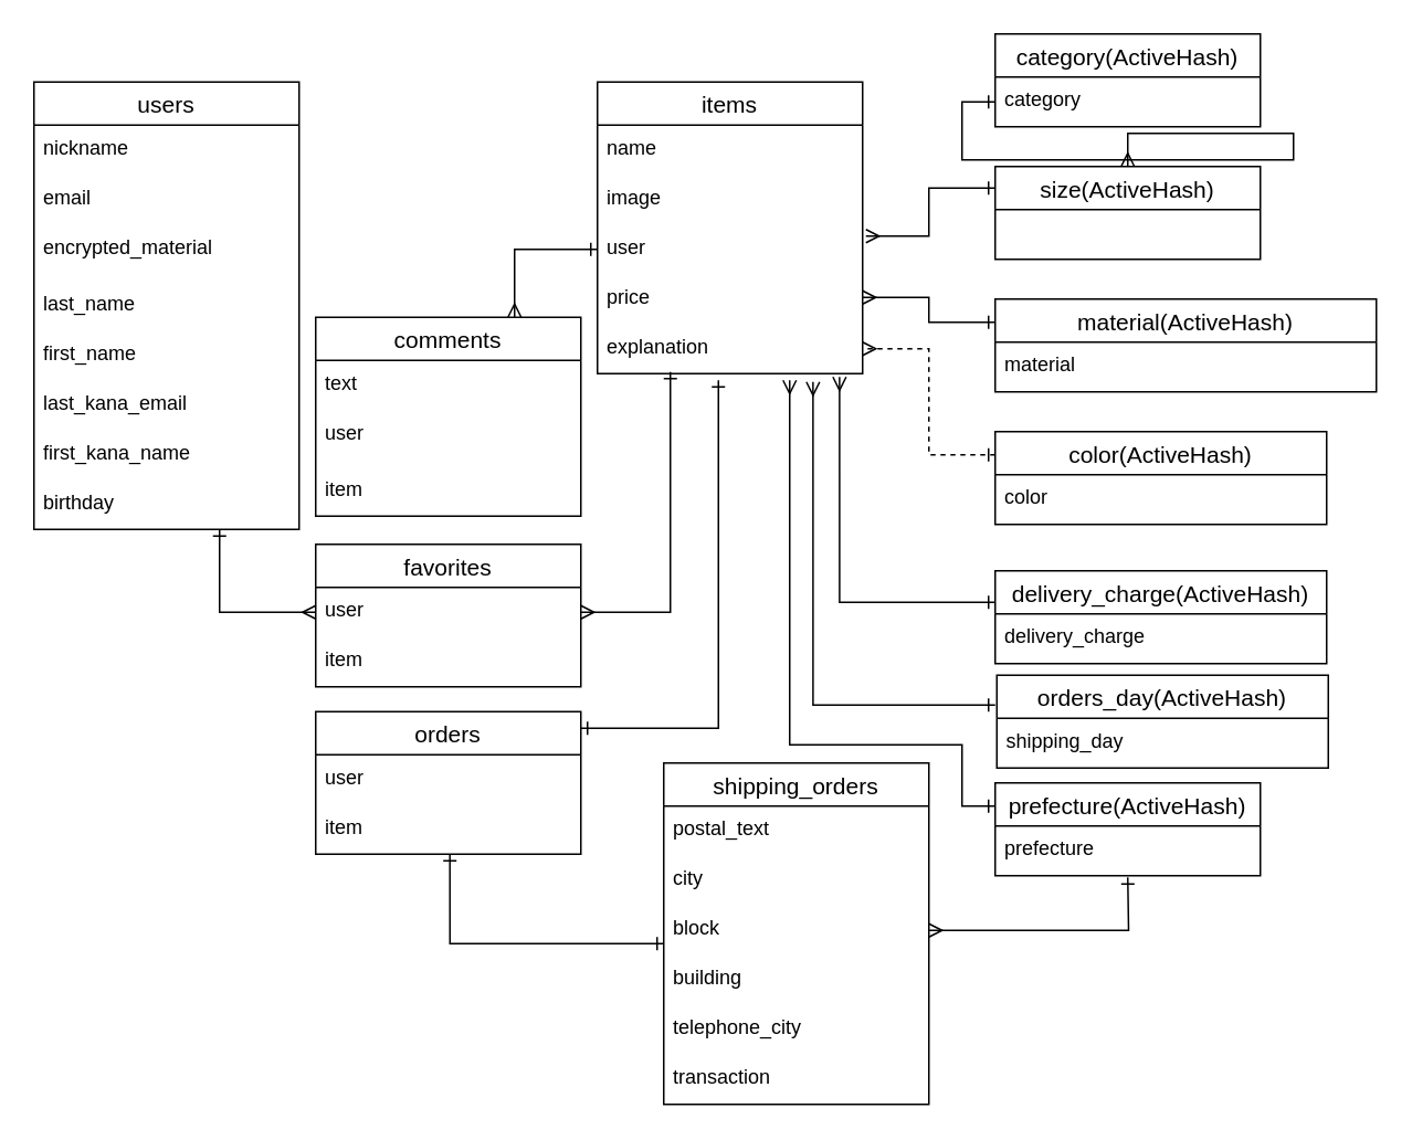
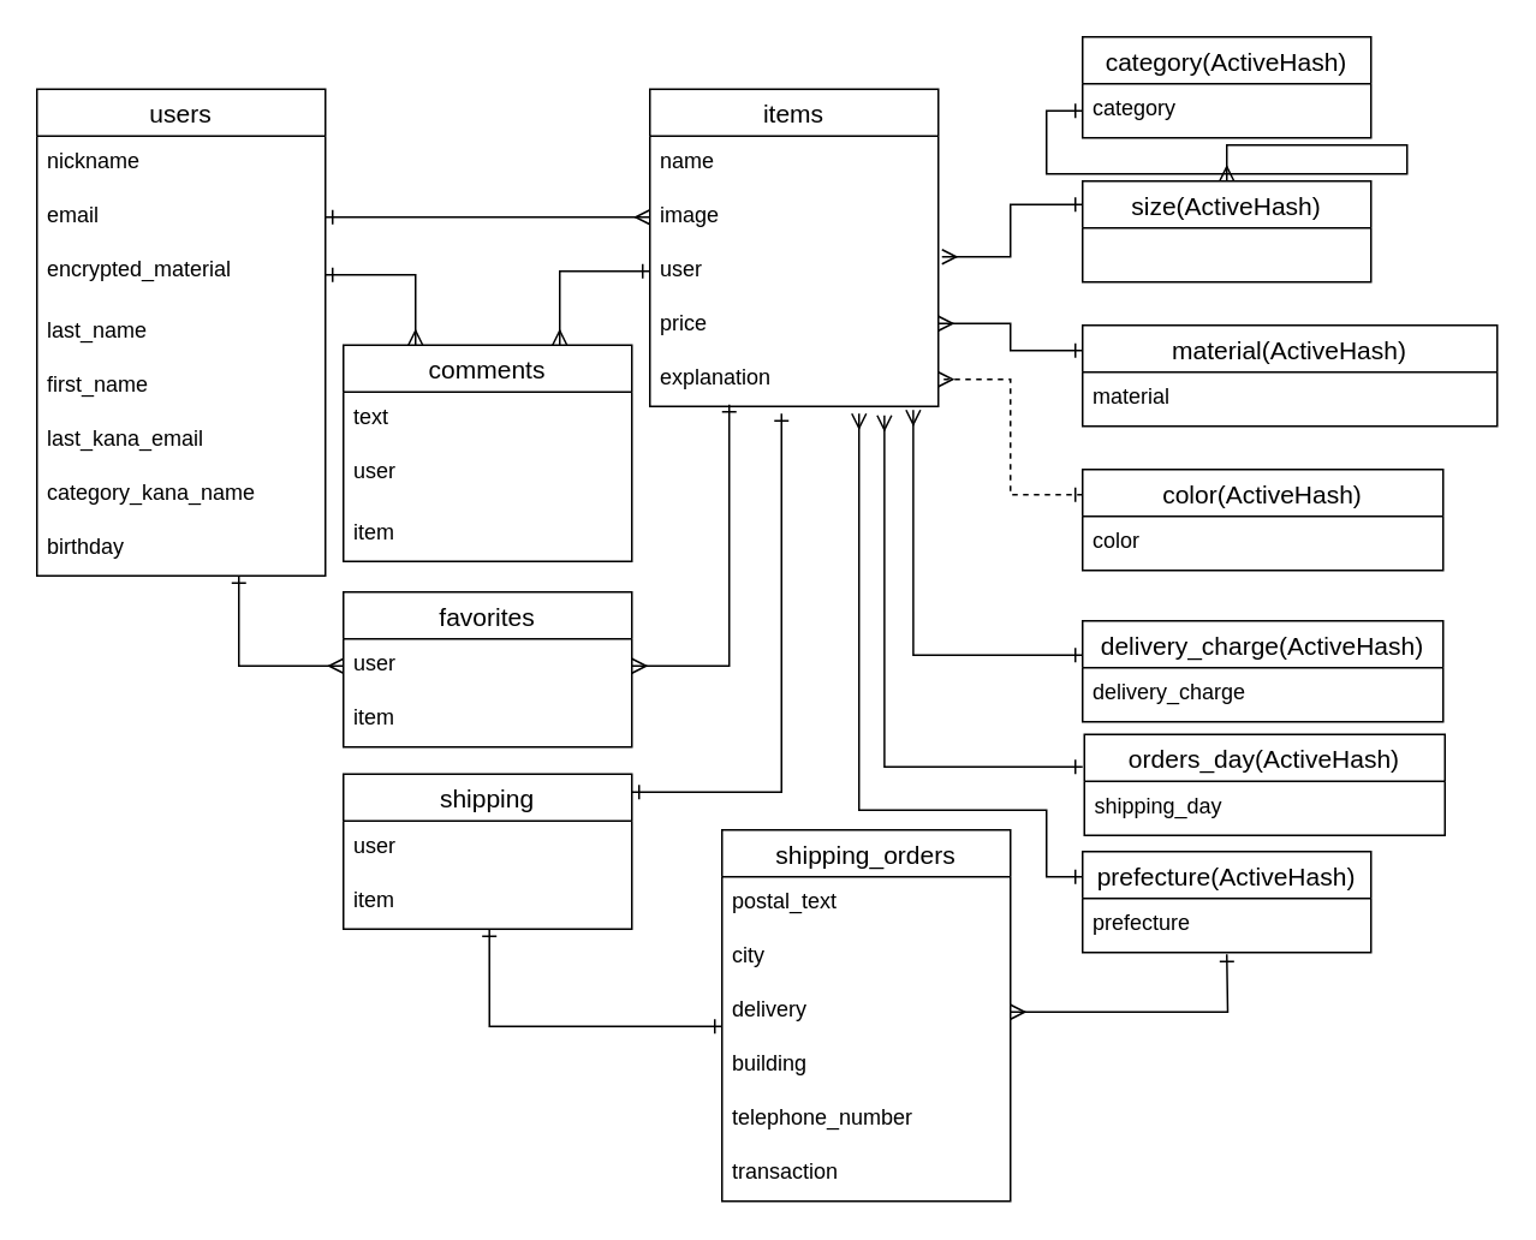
+ <mxCell id="17" style="edgeStyle=orthogonalEdgeStyle;rounded=0;orthogonalLoop=1;jettySize=auto;html=1;exitX=1;exitY=0.5;exitDx=0;exitDy=0;endArrow=ERmany;endFill=0;startArrow=ERone;startFill=0;entryX=0;entryY=0.5;entryDx=0;entryDy=0;" parent="1" source="4" target="13" edge="1"><mxGeometry relative="1" as="geometry"><mxPoint x="550" y="169" as="targetPoint" /></mxGeometry></mxCell>
+ <mxCell id="59" style="edgeStyle=orthogonalEdgeStyle;rounded=0;orthogonalLoop=1;jettySize=auto;html=1;exitX=1;exitY=0.5;exitDx=0;exitDy=0;endArrow=ERmany;endFill=0;startArrow=ERone;startFill=0;entryX=0.25;entryY=0;entryDx=0;entryDy=0;" edge="1" parent="1" source="5" target="55"><mxGeometry relative="1" as="geometry"><mxPoint x="360" y="155" as="targetPoint" /><mxPoint x="180" y="155" as="sourcePoint" /></mxGeometry></mxCell>
- <mxCell id="9" value="first_kana_name" style="text;strokeColor=none;fillColor=none;spacingLeft=4;spacingRight=4;overflow=hidden;rotatable=0;points=[[0,0.5],[1,0.5]];portConstraint=eastwest;fontSize=12;" parent="2" vertex="1"><mxGeometry y="210" width="160" height="30" as="geometry" /></mxCell>
+ <mxCell id="9" value="category_kana_name" style="text;strokeColor=none;fillColor=none;spacingLeft=4;spacingRight=4;overflow=hidden;rotatable=0;points=[[0,0.5],[1,0.5]];portConstraint=eastwest;fontSize=12;" parent="2" vertex="1"><mxGeometry y="210" width="160" height="30" as="geometry" /></mxCell>
- <mxCell id="18" value="orders" style="swimlane;fontStyle=0;childLayout=stackLayout;horizontal=1;startSize=26;horizontalStack=0;resizeParent=1;resizeParentMax=0;resizeLast=0;collapsible=1;marginBottom=0;align=center;fontSize=14;shadow=0;" parent="1" vertex="1"><mxGeometry x="190" y="429" width="160" height="86" as="geometry" /></mxCell>
+ <mxCell id="18" value="shipping" style="swimlane;fontStyle=0;childLayout=stackLayout;horizontal=1;startSize=26;horizontalStack=0;resizeParent=1;resizeParentMax=0;resizeLast=0;collapsible=1;marginBottom=0;align=center;fontSize=14;shadow=0;" parent="1" vertex="1"><mxGeometry x="190" y="429" width="160" height="86" as="geometry" /></mxCell>
- <mxCell id="25" value="block" style="text;strokeColor=none;fillColor=none;spacingLeft=4;spacingRight=4;overflow=hidden;rotatable=0;points=[[0,0.5],[1,0.5]];portConstraint=eastwest;fontSize=12;" parent="22" vertex="1"><mxGeometry y="86" width="160" height="30" as="geometry" /></mxCell>
+ <mxCell id="25" value="delivery" style="text;strokeColor=none;fillColor=none;spacingLeft=4;spacingRight=4;overflow=hidden;rotatable=0;points=[[0,0.5],[1,0.5]];portConstraint=eastwest;fontSize=12;" parent="22" vertex="1"><mxGeometry y="86" width="160" height="30" as="geometry" /></mxCell>
- <mxCell id="27" value="telephone_city" style="text;strokeColor=none;fillColor=none;spacingLeft=4;spacingRight=4;overflow=hidden;rotatable=0;points=[[0,0.5],[1,0.5]];portConstraint=eastwest;fontSize=12;" parent="22" vertex="1"><mxGeometry y="146" width="160" height="30" as="geometry" /></mxCell>
+ <mxCell id="27" value="telephone_number" style="text;strokeColor=none;fillColor=none;spacingLeft=4;spacingRight=4;overflow=hidden;rotatable=0;points=[[0,0.5],[1,0.5]];portConstraint=eastwest;fontSize=12;" parent="22" vertex="1"><mxGeometry y="146" width="160" height="30" as="geometry" /></mxCell>
